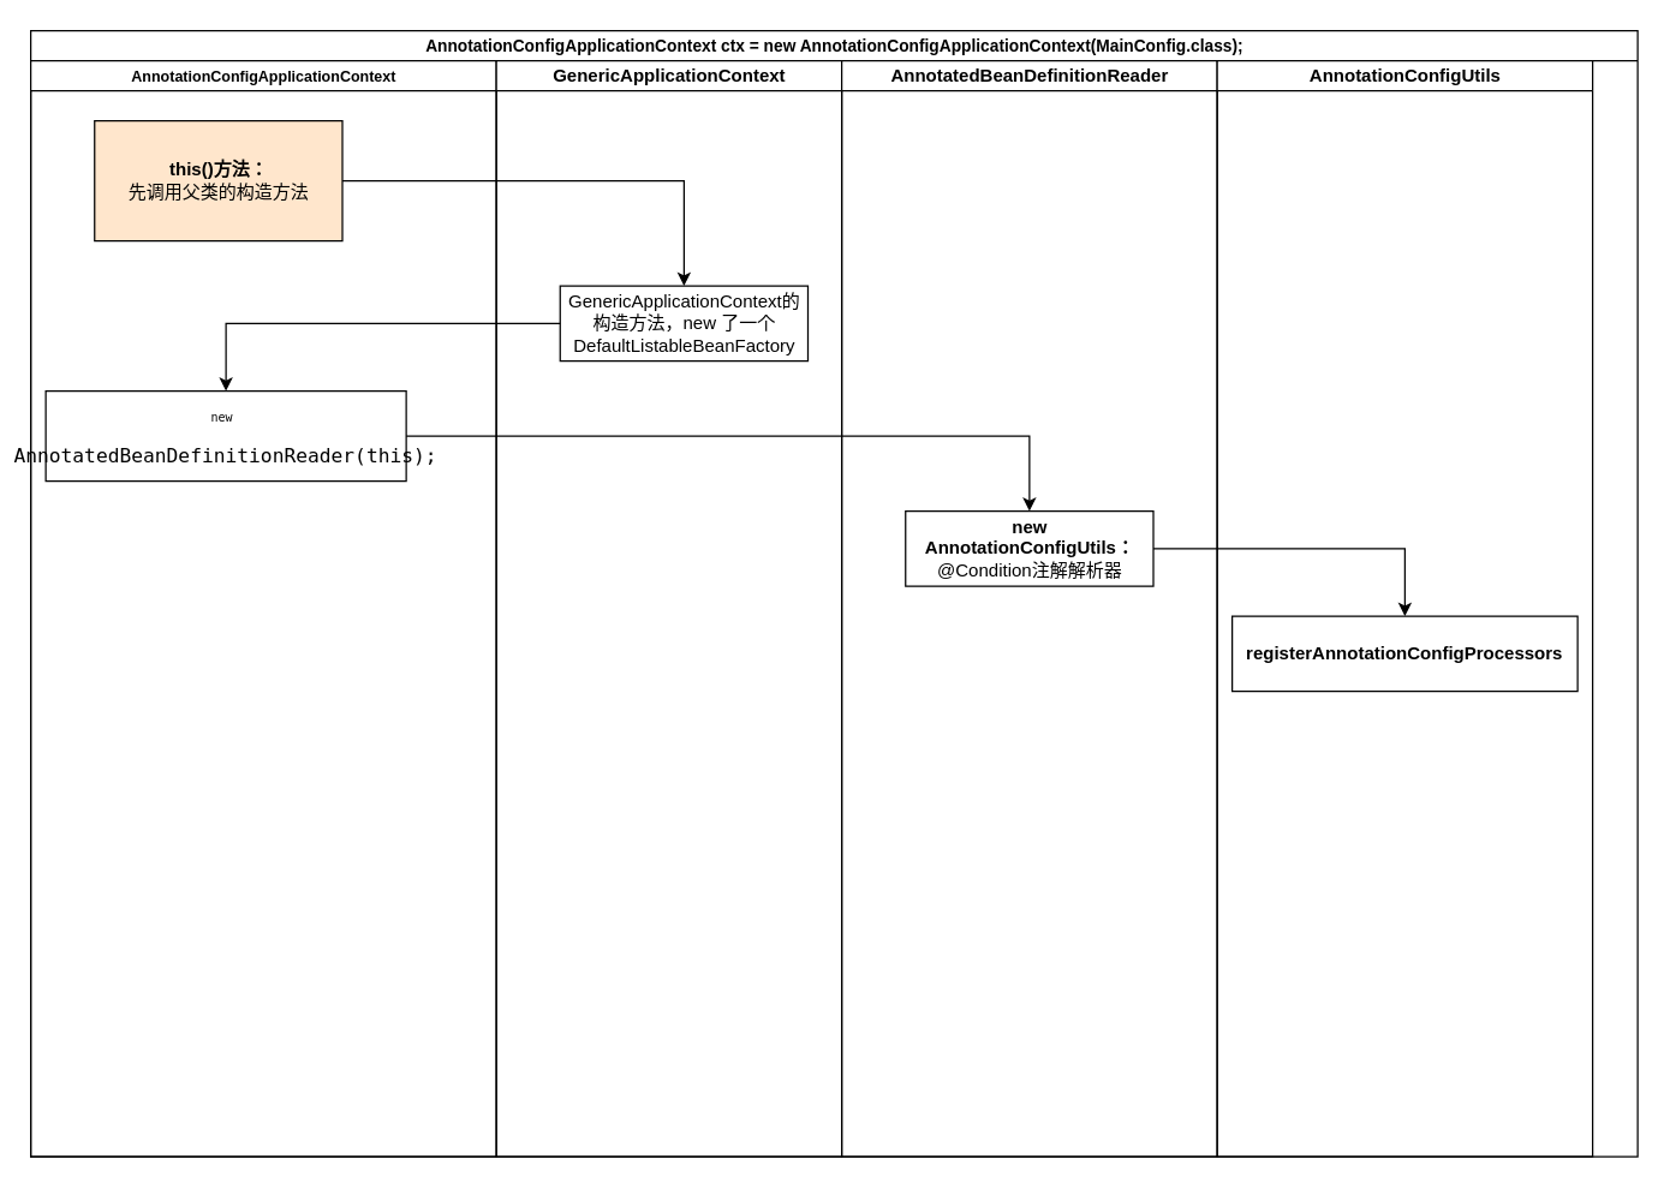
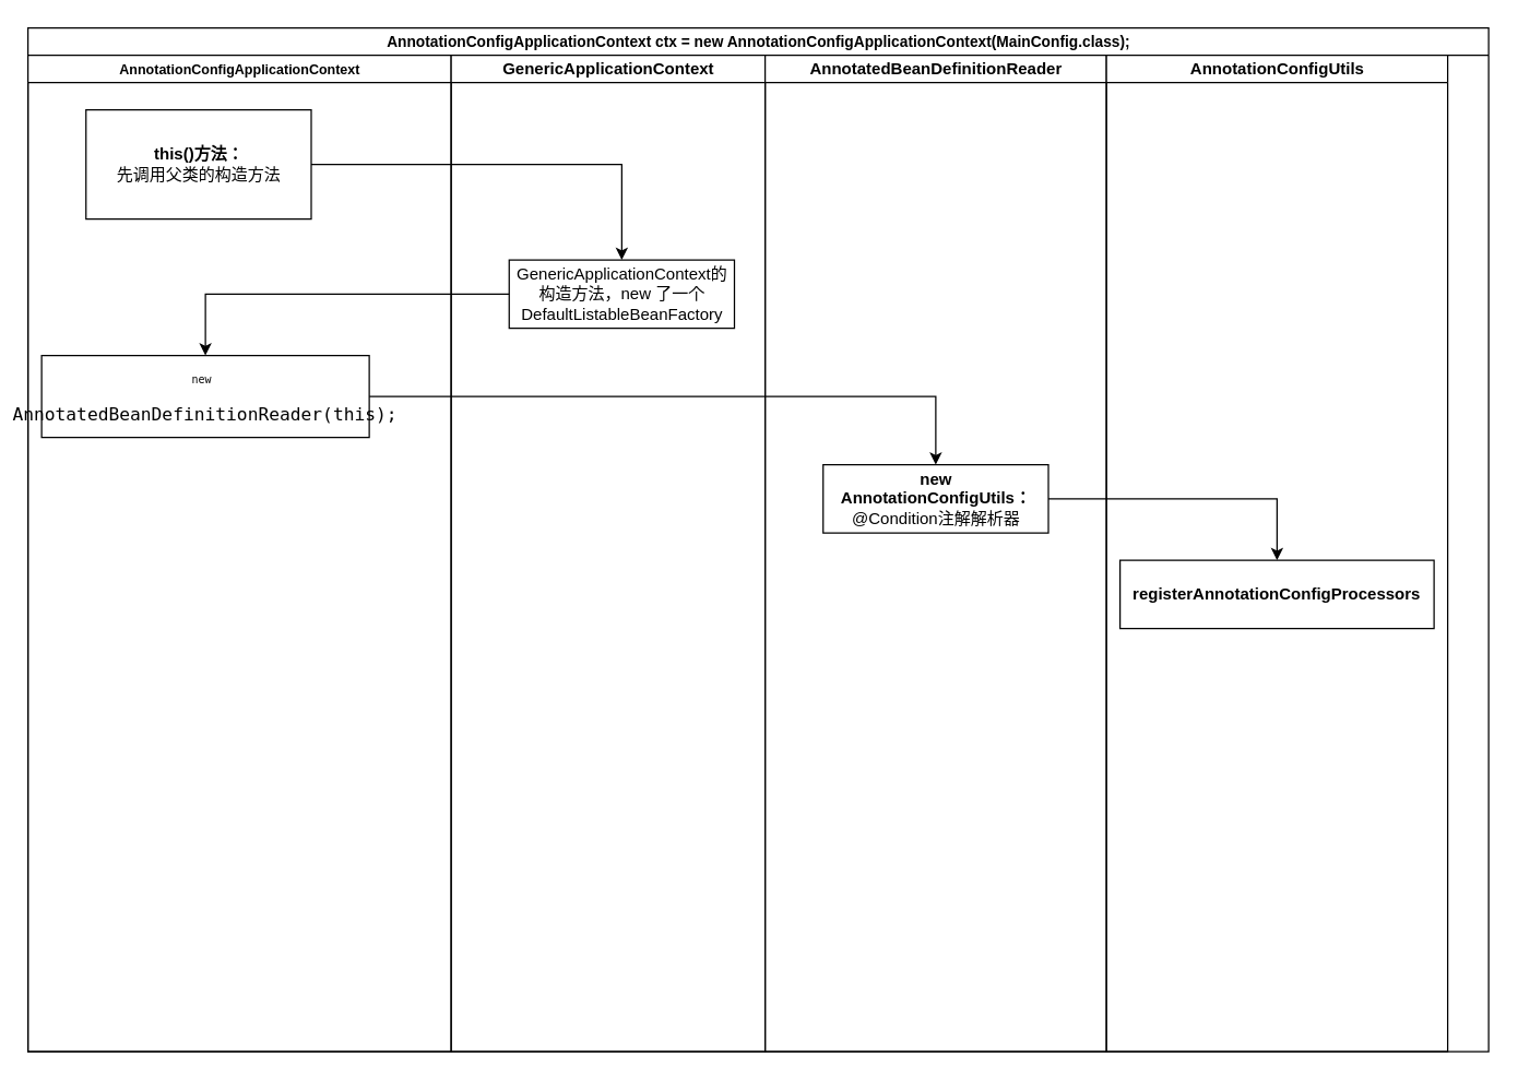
- <mxCell id="4" value="&lt;b&gt;this()方法：&lt;/b&gt;&lt;br&gt;先调用父类的构造方法&lt;br&gt;" style="rounded=0;whiteSpace=wrap;html=1;fillColor=#ffe6cc;" vertex="1" parent="3"><mxGeometry x="42.5" y="40" width="165" height="80" as="geometry" /></mxCell>
+ <mxCell id="4" value="&lt;b&gt;this()方法：&lt;/b&gt;&lt;br&gt;先调用父类的构造方法&lt;br&gt;" style="rounded=0;whiteSpace=wrap;html=1;" vertex="1" parent="3"><mxGeometry x="42.5" y="40" width="165" height="80" as="geometry" /></mxCell>
